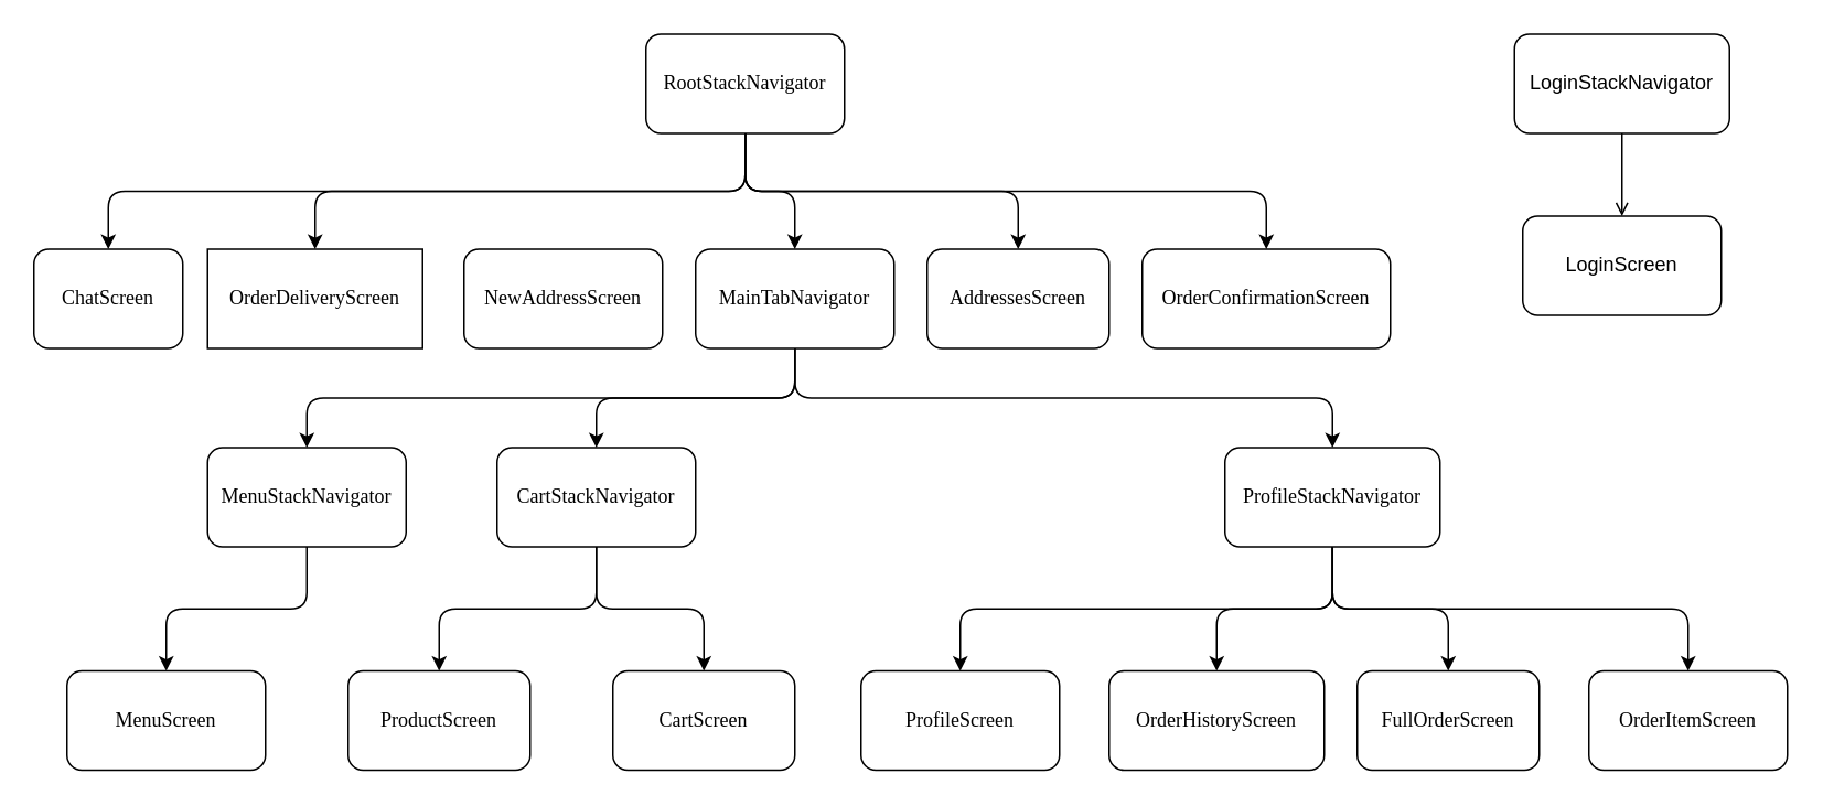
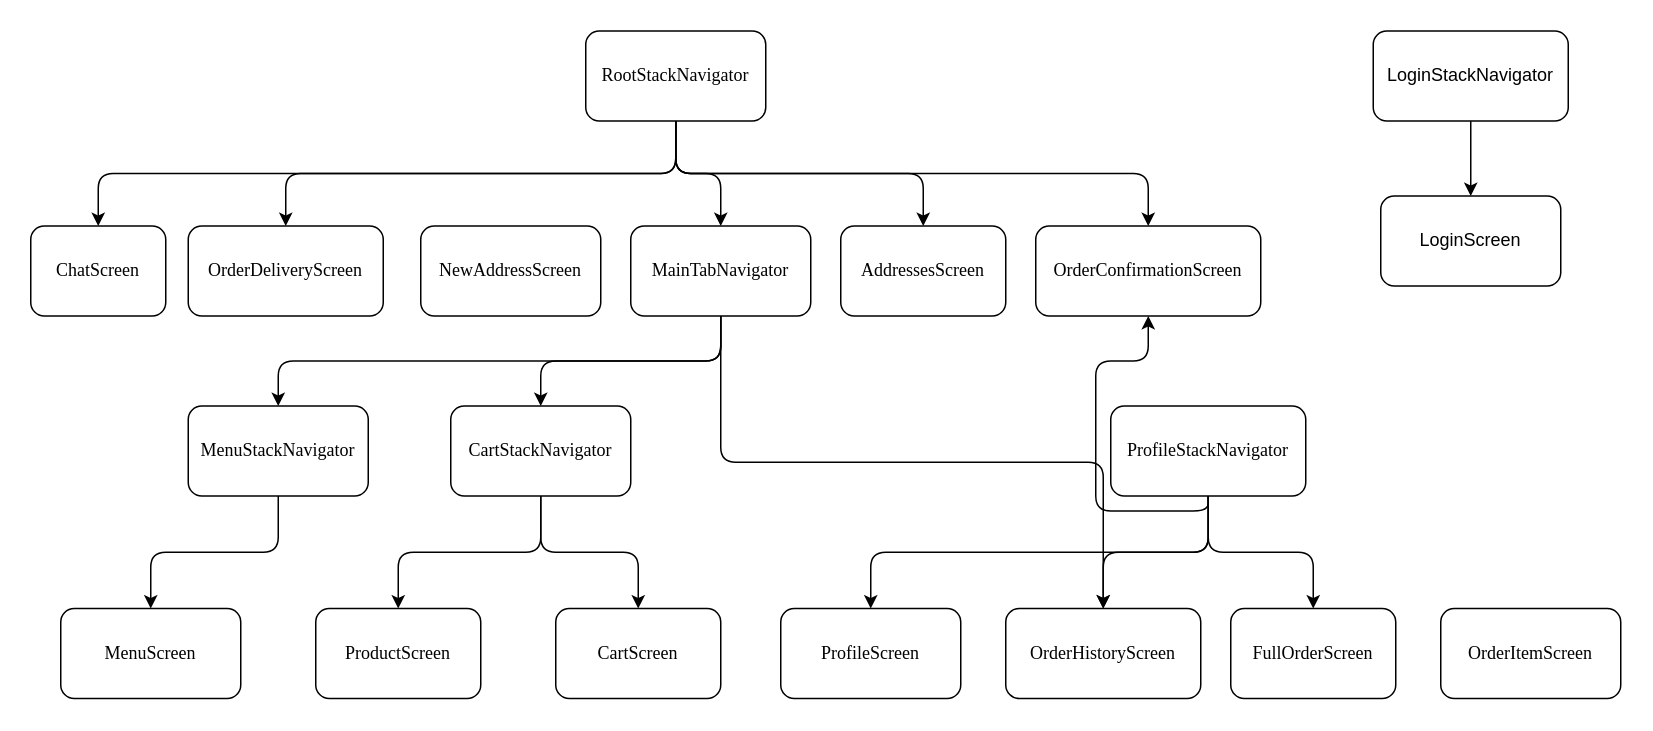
- <mxCell id="34" style="edgeStyle=orthogonalEdgeStyle;html=1;exitX=0.5;exitY=1;exitDx=0;exitDy=0;endArrow=open;" edge="1" parent="1" source="35" target="36"><mxGeometry relative="1" as="geometry" /></mxCell>
+ <mxCell id="34" style="edgeStyle=orthogonalEdgeStyle;html=1;exitX=0.5;exitY=1;exitDx=0;exitDy=0;" edge="1" parent="1" source="35" target="36"><mxGeometry relative="1" as="geometry" /></mxCell>
- <mxCell id="11" value="&lt;font face=&quot;UT Sans&quot;&gt;OrderDeliveryScreen&lt;/font&gt;" style="whiteSpace=wrap;html=1;rounded=0;" vertex="1" parent="1"><mxGeometry x="125" y="150" width="130" height="60" as="geometry" /></mxCell>
+ <mxCell id="11" value="&lt;font face=&quot;UT Sans&quot;&gt;OrderDeliveryScreen&lt;/font&gt;" style="rounded=1;whiteSpace=wrap;html=1;" vertex="1" parent="1"><mxGeometry x="125" y="150" width="130" height="60" as="geometry" /></mxCell>
- <mxCell id="15" style="edgeStyle=orthogonalEdgeStyle;html=1;exitX=0.5;exitY=1;exitDx=0;exitDy=0;" edge="1" parent="1" source="16" target="26"><mxGeometry relative="1" as="geometry" /></mxCell>
+ <mxCell id="15" style="edgeStyle=orthogonalEdgeStyle;html=1;exitX=0.5;exitY=1;exitDx=0;exitDy=0;" edge="1" parent="1" source="16" target="31"><mxGeometry relative="1" as="geometry" /></mxCell>
- <mxCell id="25" style="edgeStyle=orthogonalEdgeStyle;html=1;exitX=0.5;exitY=1;exitDx=0;exitDy=0;" edge="1" parent="1" source="26" target="33"><mxGeometry relative="1" as="geometry" /></mxCell>
+ <mxCell id="25" style="edgeStyle=orthogonalEdgeStyle;html=1;exitX=0.5;exitY=1;exitDx=0;exitDy=0;" edge="1" parent="1" source="26" target="9"><mxGeometry relative="1" as="geometry" /></mxCell>
